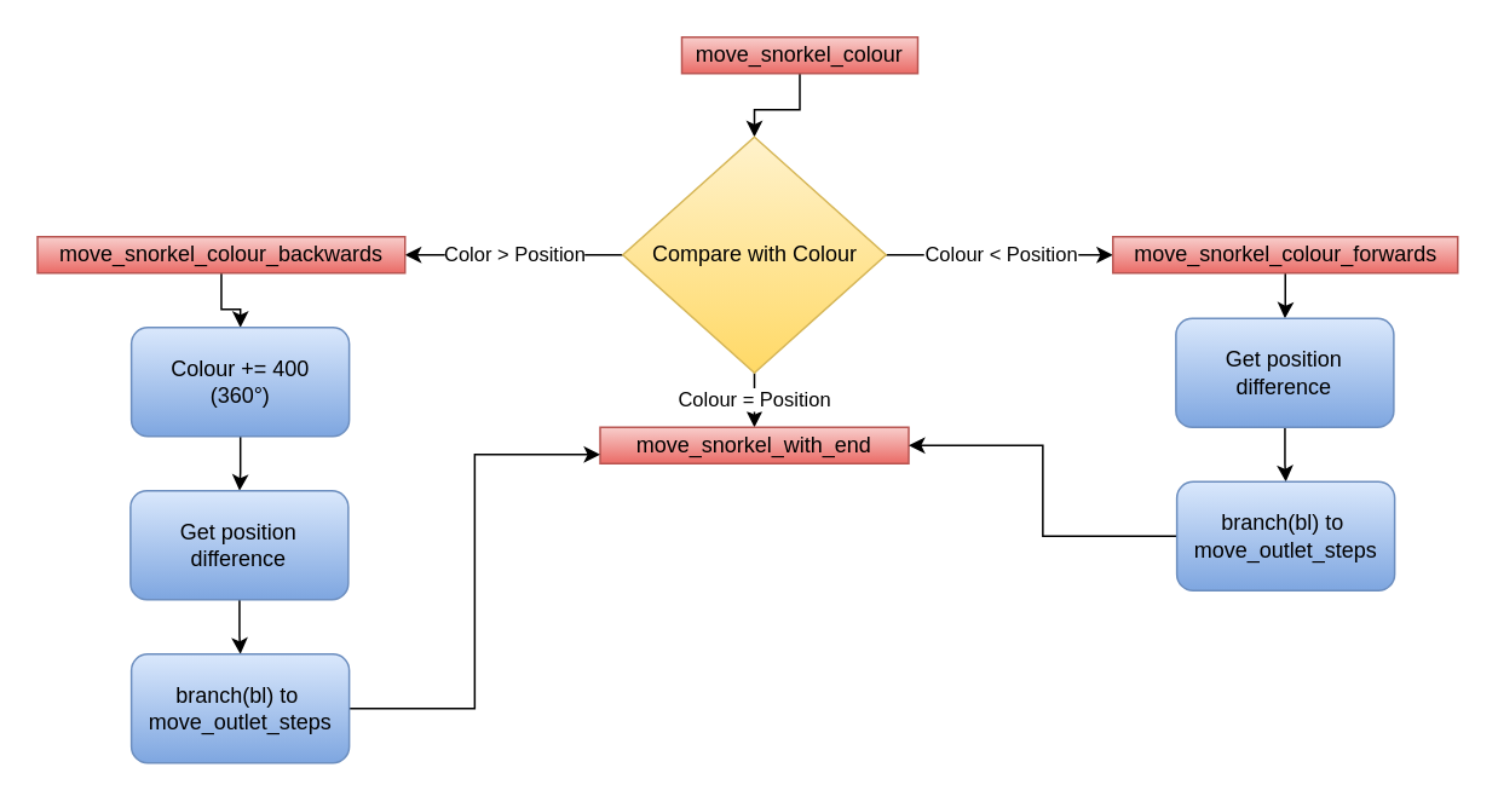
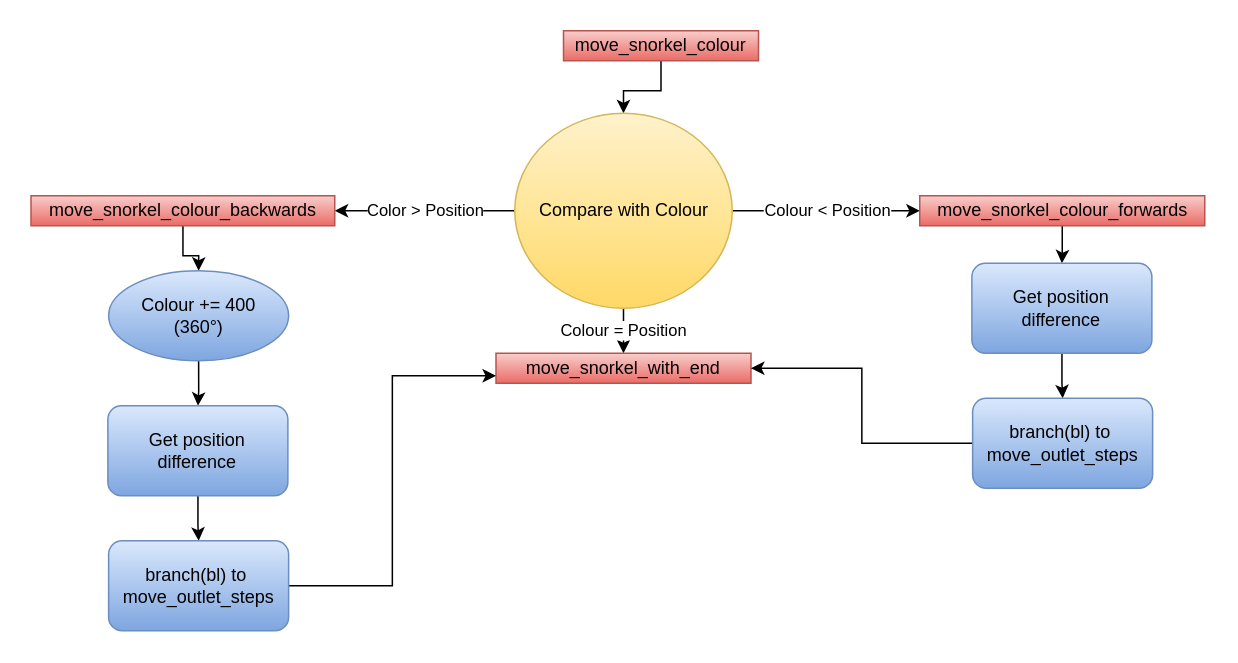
- <mxCell id="7" value="Compare with Colour" style="rhombus;whiteSpace=wrap;html=1;gradientColor=#ffd966;fillColor=#fff2cc;strokeColor=#d6b656;" vertex="1" parent="1"><mxGeometry x="342.5" y="75" width="145" height="130" as="geometry" /></mxCell>
+ <mxCell id="7" value="Compare with Colour" style="ellipse;whiteSpace=wrap;html=1;gradientColor=#ffd966;fillColor=#fff2cc;strokeColor=#d6b656;" vertex="1" parent="1"><mxGeometry x="342.5" y="75" width="145" height="130" as="geometry" /></mxCell>
- <mxCell id="14" value="Colour += 400&lt;br&gt;(360°)" style="rounded=1;whiteSpace=wrap;html=1;gradientColor=#7ea6e0;fillColor=#dae8fc;strokeColor=#6c8ebf;" vertex="1" parent="1"><mxGeometry x="71.75" y="180" width="120" height="60" as="geometry" /></mxCell>
+ <mxCell id="14" value="Colour += 400&lt;br&gt;(360°)" style="ellipse;whiteSpace=wrap;html=1;gradientColor=#7ea6e0;fillColor=#dae8fc;strokeColor=#6c8ebf;" vertex="1" parent="1"><mxGeometry x="71.75" y="180" width="120" height="60" as="geometry" /></mxCell>
